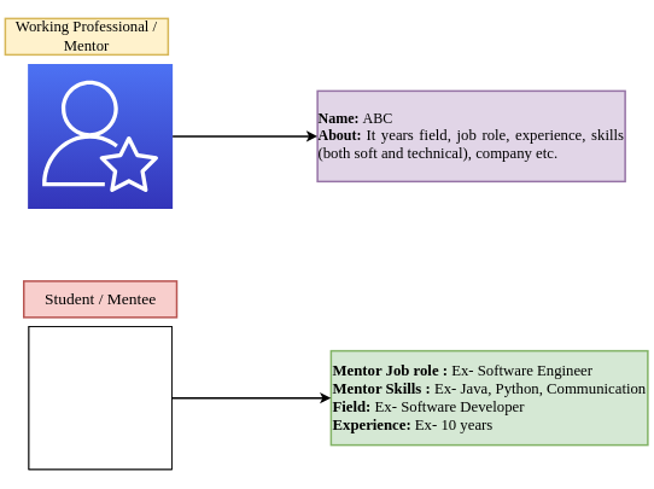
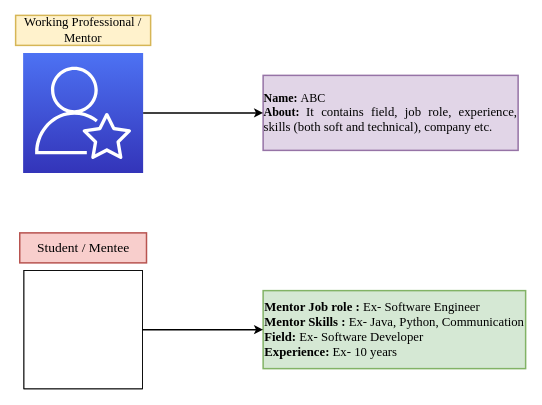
- <mxCell id="4" value="Working Professional / Mentor" style="text;html=1;align=center;verticalAlign=middle;whiteSpace=wrap;rounded=0;fontFamily=Verdana;fontSize=17;fillColor=#fff2cc;strokeColor=#d6b656;strokeWidth=2;" vertex="1" parent="1"><mxGeometry x="5" y="20" width="180" height="40" as="geometry" /></mxCell>
+ <mxCell id="4" value="Working Professional / Mentor" style="text;html=1;align=center;verticalAlign=middle;whiteSpace=wrap;rounded=0;fontFamily=Verdana;fontSize=17;fillColor=#fff2cc;strokeColor=#d6b656;strokeWidth=2;" vertex="1" parent="1"><mxGeometry x="20" y="20" width="180" height="40" as="geometry" /></mxCell>
- <mxCell id="6" value="&lt;div style=&quot;text-align: justify;&quot;&gt;&lt;b style=&quot;font-family: &amp;quot;Times New Roman&amp;quot;; background-color: initial; font-size: 16px;&quot;&gt;Name: &lt;/b&gt;&lt;span style=&quot;background-color: initial; font-size: 16px;&quot;&gt;&lt;font face=&quot;Garamond&quot;&gt;ABC&amp;nbsp;&lt;/font&gt;&lt;/span&gt;&lt;/div&gt;&lt;div style=&quot;text-align: justify;&quot;&gt;&lt;span style=&quot;background-color: initial;&quot;&gt;&lt;font style=&quot;font-size: 16px;&quot; face=&quot;Times New Roman&quot;&gt;&lt;b&gt;About:&lt;/b&gt;&lt;/font&gt; &lt;/span&gt;&lt;font style=&quot;background-color: initial; font-size: 17px;&quot; face=&quot;Garamond&quot;&gt;It years field, job role, experience, skills (both soft and technical), company etc.&lt;/font&gt;&lt;span style=&quot;background-color: initial;&quot;&gt;&amp;nbsp;&lt;/span&gt;&lt;/div&gt;" style="text;html=1;strokeColor=#9673a6;fillColor=#e1d5e7;align=center;verticalAlign=middle;whiteSpace=wrap;rounded=0;strokeWidth=2;" vertex="1" parent="1"><mxGeometry x="350" y="100" width="340" height="100" as="geometry" /></mxCell>
+ <mxCell id="6" value="&lt;div style=&quot;text-align: justify;&quot;&gt;&lt;b style=&quot;font-family: &amp;quot;Times New Roman&amp;quot;; background-color: initial; font-size: 16px;&quot;&gt;Name: &lt;/b&gt;&lt;span style=&quot;background-color: initial; font-size: 16px;&quot;&gt;&lt;font face=&quot;Garamond&quot;&gt;ABC&amp;nbsp;&lt;/font&gt;&lt;/span&gt;&lt;/div&gt;&lt;div style=&quot;text-align: justify;&quot;&gt;&lt;span style=&quot;background-color: initial;&quot;&gt;&lt;font style=&quot;font-size: 16px;&quot; face=&quot;Times New Roman&quot;&gt;&lt;b&gt;About:&lt;/b&gt;&lt;/font&gt; &lt;/span&gt;&lt;font style=&quot;background-color: initial; font-size: 17px;&quot; face=&quot;Garamond&quot;&gt;It contains field, job role, experience, skills (both soft and technical), company etc.&lt;/font&gt;&lt;span style=&quot;background-color: initial;&quot;&gt;&amp;nbsp;&lt;/span&gt;&lt;/div&gt;" style="text;html=1;strokeColor=#9673a6;fillColor=#e1d5e7;align=center;verticalAlign=middle;whiteSpace=wrap;rounded=0;strokeWidth=2;" vertex="1" parent="1"><mxGeometry x="350" y="100" width="340" height="100" as="geometry" /></mxCell>
- <mxCell id="8" value="&lt;div style=&quot;&quot;&gt;&lt;b style=&quot;font-size: 17px; font-family: &amp;quot;Times New Roman&amp;quot;; background-color: initial;&quot;&gt;Mentor Job role : &lt;/b&gt;&lt;span style=&quot;font-size: 17px; background-color: initial;&quot;&gt;&lt;font face=&quot;Garamond&quot;&gt;Ex- Software Engineer&lt;/font&gt;&lt;/span&gt;&lt;/div&gt;&lt;font style=&quot;font-size: 17px;&quot;&gt;&lt;div style=&quot;&quot;&gt;&lt;b style=&quot;font-family: &amp;quot;Times New Roman&amp;quot;; background-color: initial;&quot;&gt;Mentor Skills : &lt;/b&gt;&lt;span style=&quot;background-color: initial;&quot;&gt;&lt;font face=&quot;Garamond&quot;&gt;Ex- Java, Python, Communication&lt;/font&gt;&lt;/span&gt;&lt;/div&gt;&lt;div style=&quot;&quot;&gt;&lt;b style=&quot;font-family: &amp;quot;Times New Roman&amp;quot;; font-weight: bold; background-color: initial;&quot;&gt;Field: &lt;/b&gt;&lt;span style=&quot;background-color: initial;&quot;&gt;&lt;font face=&quot;Garamond&quot;&gt;Ex-&lt;/font&gt;&lt;/span&gt;&lt;b style=&quot;font-family: &amp;quot;Times New Roman&amp;quot;; font-weight: bold; background-color: initial;&quot;&gt;&amp;nbsp;&lt;/b&gt;&lt;span style=&quot;background-color: initial;&quot;&gt;&lt;font face=&quot;Garamond&quot;&gt;Software Developer&lt;/font&gt;&lt;/span&gt;&lt;/div&gt;&lt;div style=&quot;&quot;&gt;&lt;b style=&quot;font-weight: bold; font-family: &amp;quot;Times New Roman&amp;quot;; background-color: initial;&quot;&gt;Experience: &lt;/b&gt;&lt;span style=&quot;background-color: initial;&quot;&gt;&lt;font style=&quot;&quot; face=&quot;Garamond&quot;&gt;Ex- 10 years&lt;/font&gt;&lt;/span&gt;&lt;/div&gt;&lt;/font&gt;" style="text;html=1;strokeColor=#82b366;fillColor=#d5e8d4;align=left;verticalAlign=middle;whiteSpace=wrap;rounded=0;strokeWidth=2;" vertex="1" parent="1"><mxGeometry x="365" y="387" width="350" height="104" as="geometry" /></mxCell>
+ <mxCell id="8" value="&lt;div style=&quot;&quot;&gt;&lt;b style=&quot;font-size: 17px; font-family: &amp;quot;Times New Roman&amp;quot;; background-color: initial;&quot;&gt;Mentor Job role : &lt;/b&gt;&lt;span style=&quot;font-size: 17px; background-color: initial;&quot;&gt;&lt;font face=&quot;Garamond&quot;&gt;Ex- Software Engineer&lt;/font&gt;&lt;/span&gt;&lt;/div&gt;&lt;font style=&quot;font-size: 17px;&quot;&gt;&lt;div style=&quot;&quot;&gt;&lt;b style=&quot;font-family: &amp;quot;Times New Roman&amp;quot;; background-color: initial;&quot;&gt;Mentor Skills : &lt;/b&gt;&lt;span style=&quot;background-color: initial;&quot;&gt;&lt;font face=&quot;Garamond&quot;&gt;Ex- Java, Python, Communication&lt;/font&gt;&lt;/span&gt;&lt;/div&gt;&lt;div style=&quot;&quot;&gt;&lt;b style=&quot;font-family: &amp;quot;Times New Roman&amp;quot;; font-weight: bold; background-color: initial;&quot;&gt;Field: &lt;/b&gt;&lt;span style=&quot;background-color: initial;&quot;&gt;&lt;font face=&quot;Garamond&quot;&gt;Ex-&lt;/font&gt;&lt;/span&gt;&lt;b style=&quot;font-family: &amp;quot;Times New Roman&amp;quot;; font-weight: bold; background-color: initial;&quot;&gt;&amp;nbsp;&lt;/b&gt;&lt;span style=&quot;background-color: initial;&quot;&gt;&lt;font face=&quot;Garamond&quot;&gt;Software Developer&lt;/font&gt;&lt;/span&gt;&lt;/div&gt;&lt;div style=&quot;&quot;&gt;&lt;b style=&quot;font-weight: bold; font-family: &amp;quot;Times New Roman&amp;quot;; background-color: initial;&quot;&gt;Experience: &lt;/b&gt;&lt;span style=&quot;background-color: initial;&quot;&gt;&lt;font style=&quot;&quot; face=&quot;Garamond&quot;&gt;Ex- 10 years&lt;/font&gt;&lt;/span&gt;&lt;/div&gt;&lt;/font&gt;" style="text;html=1;strokeColor=#82b366;fillColor=#d5e8d4;align=left;verticalAlign=middle;whiteSpace=wrap;rounded=0;strokeWidth=2;" vertex="1" parent="1"><mxGeometry x="350" y="387" width="350" height="104" as="geometry" /></mxCell>
